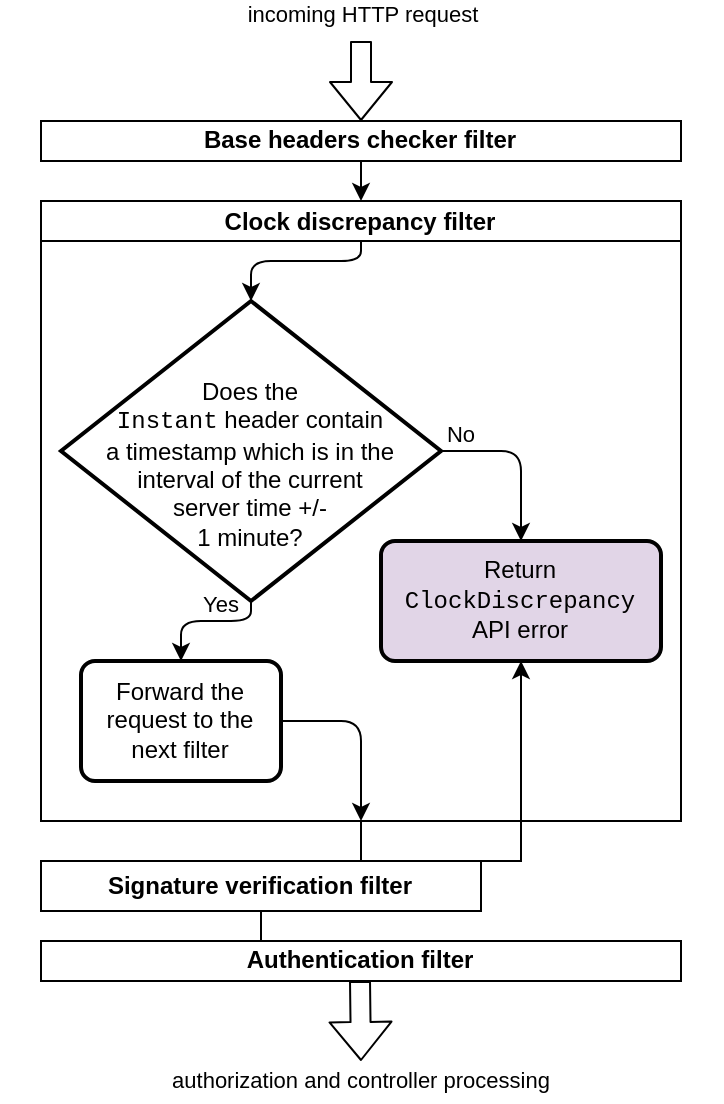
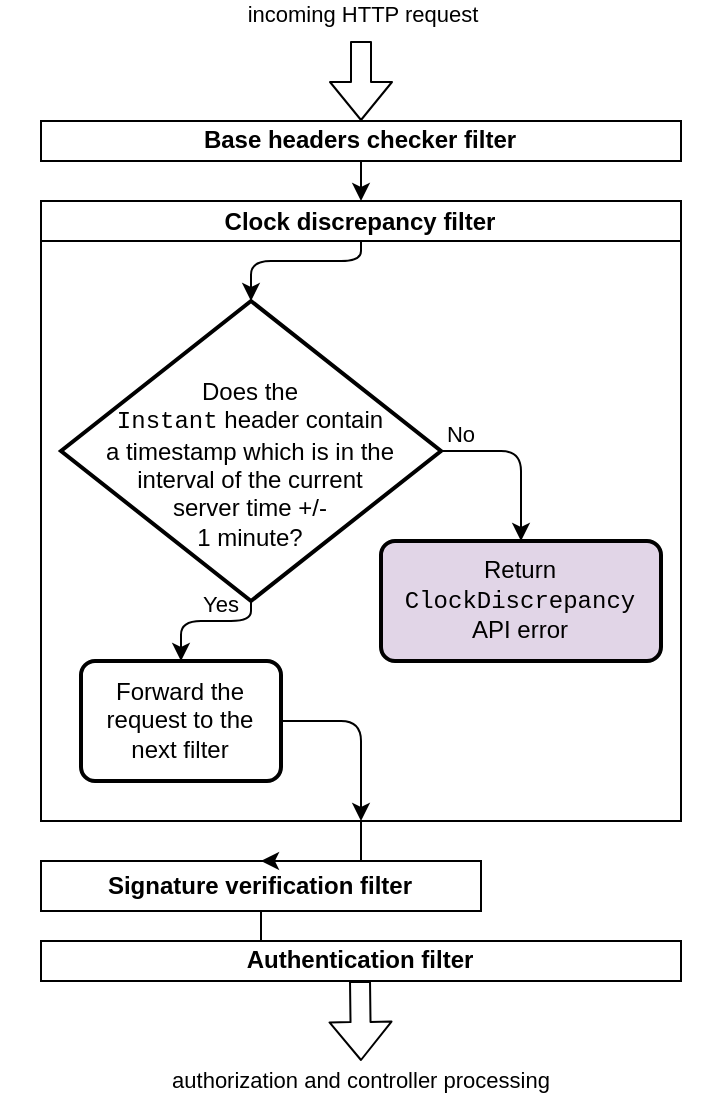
- <mxCell id="11" style="edgeStyle=orthogonalEdgeStyle;rounded=0;orthogonalLoop=1;jettySize=auto;html=1;exitX=0.5;exitY=1;exitDx=0;exitDy=0;" parent="1" source="12" target="19" edge="1"><mxGeometry relative="1" as="geometry" /></mxCell>
+ <mxCell id="11" style="edgeStyle=orthogonalEdgeStyle;rounded=0;orthogonalLoop=1;jettySize=auto;html=1;exitX=0.5;exitY=1;exitDx=0;exitDy=0;entryX=0.5;entryY=0;entryDx=0;entryDy=0;" parent="1" source="12" target="5" edge="1"><mxGeometry relative="1" as="geometry" /></mxCell>
